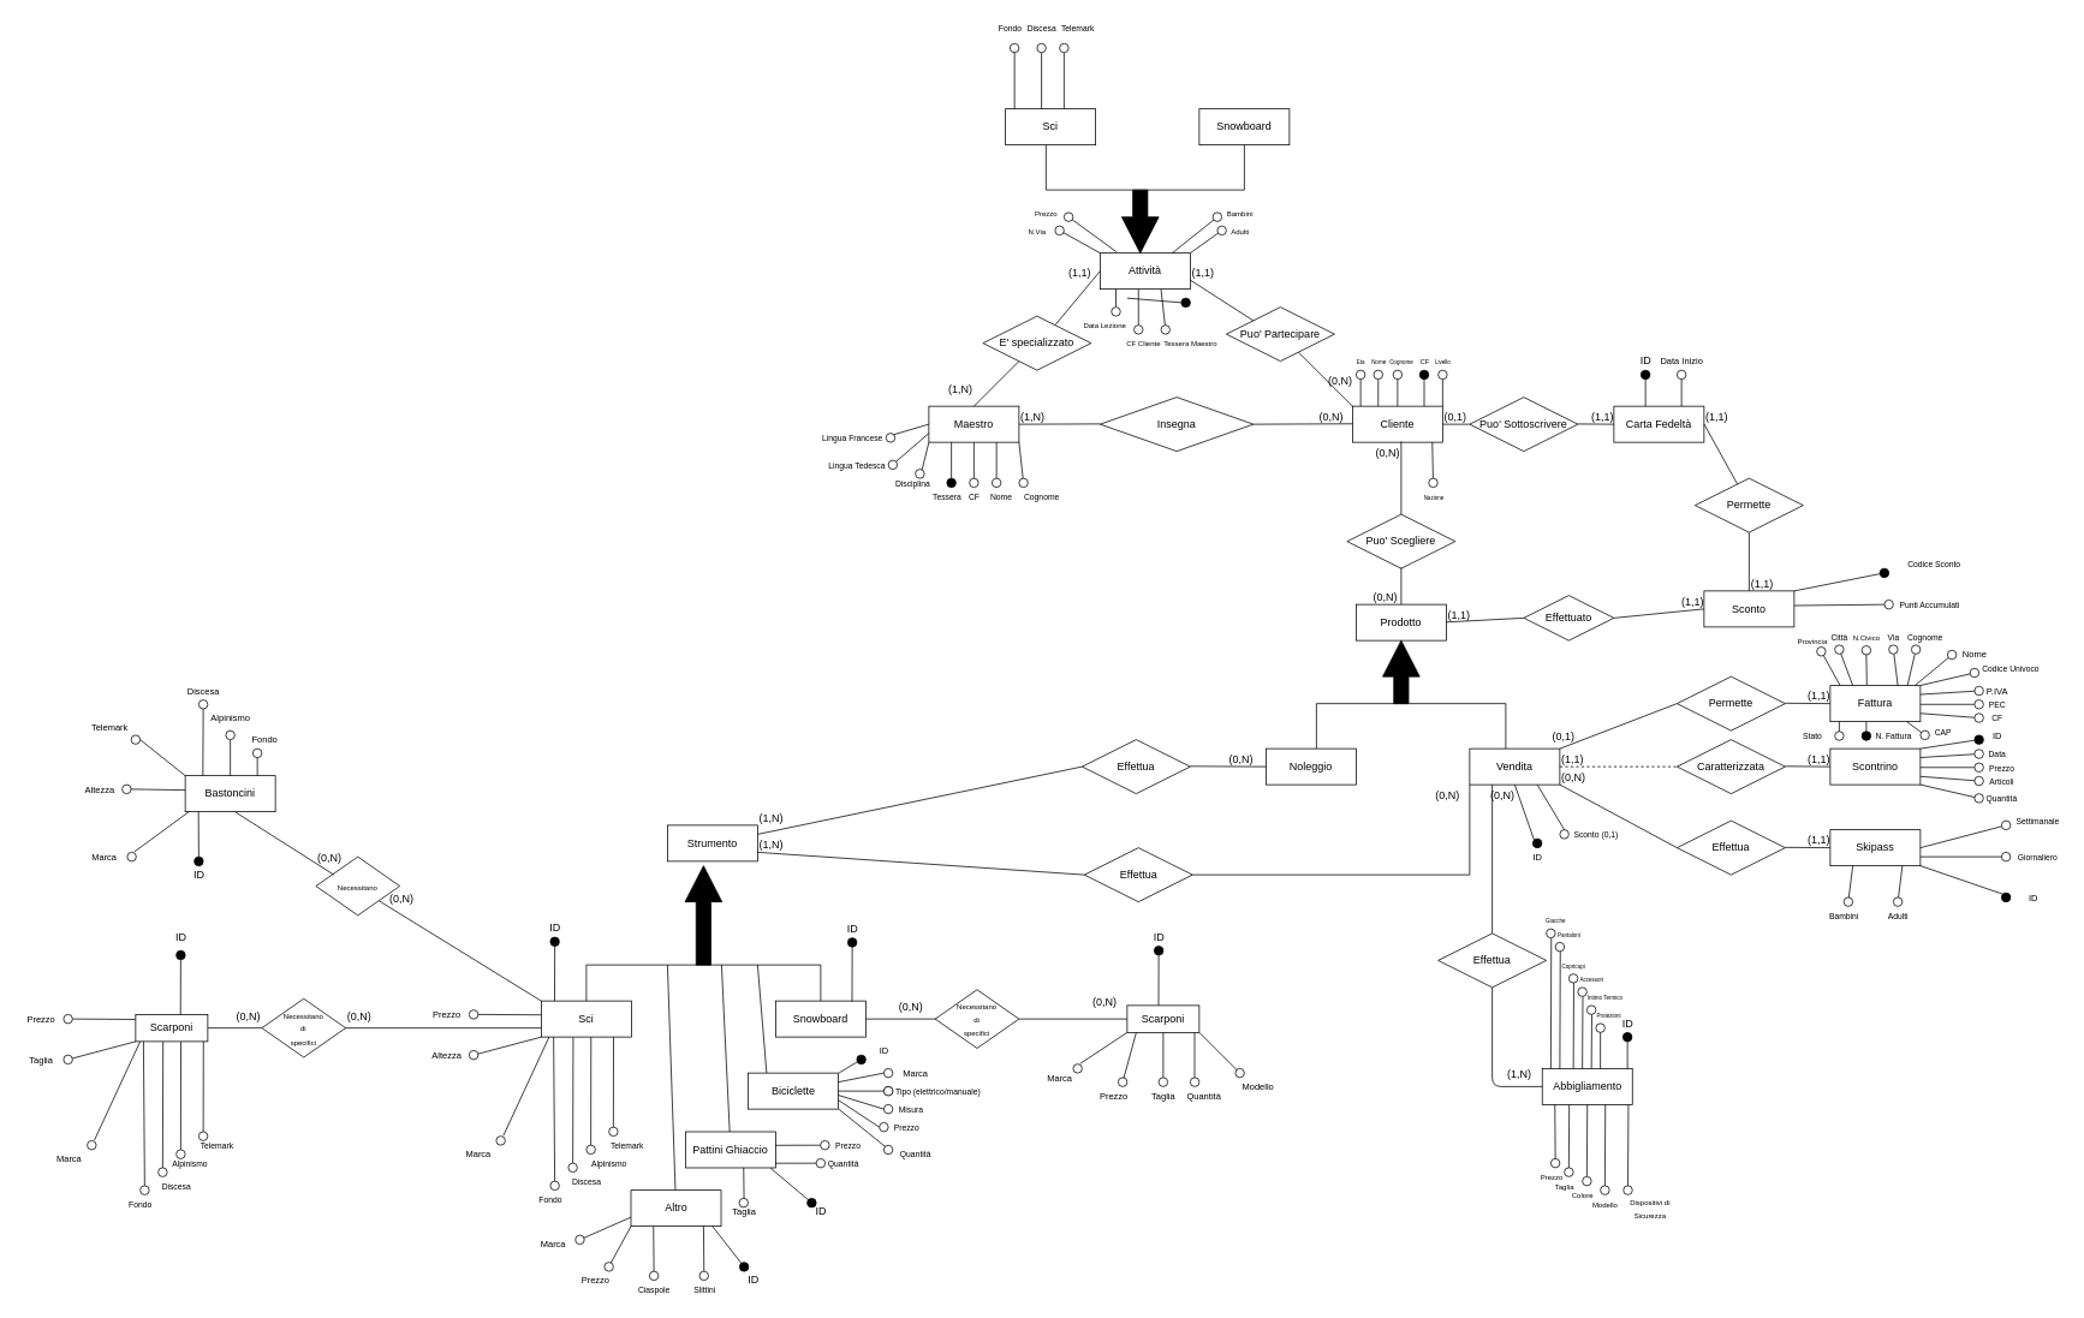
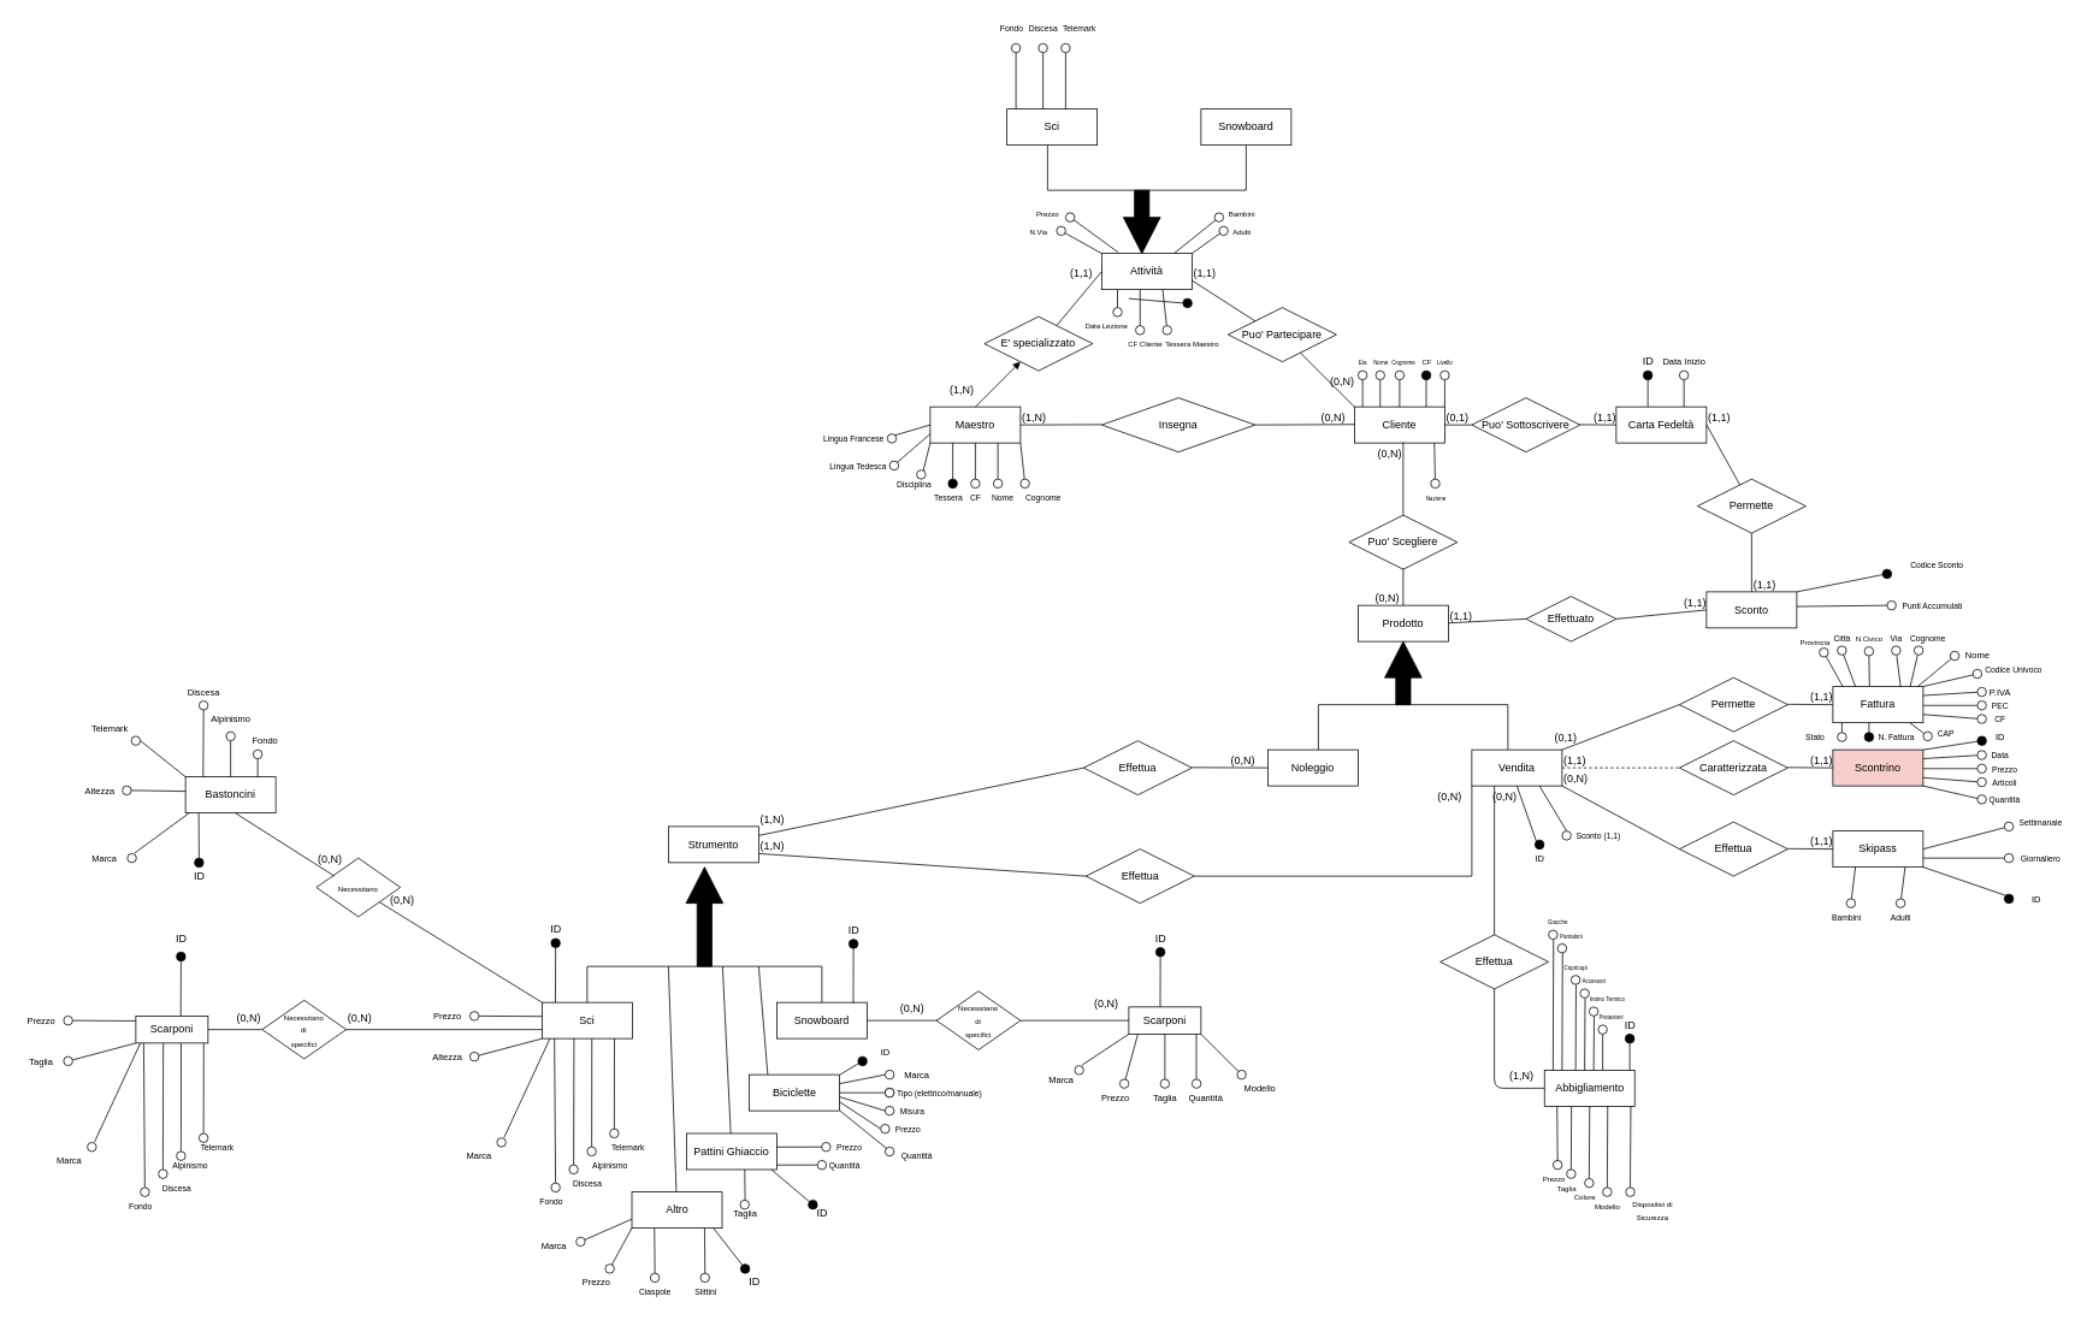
- <mxCell id="82" value="" style="endArrow=none;html=1;rounded=0;exitX=0.5;exitY=0;exitDx=0;exitDy=0;" parent="1" source="81" target="84" edge="1"><mxGeometry relative="1" as="geometry"><mxPoint x="1160" y="410" as="sourcePoint" /><mxPoint y="390" as="targetPoint" x="1140" /></mxGeometry></mxCell>
+ <mxCell id="82" value="" style="endArrow=block;html=1;rounded=0;exitX=0.5;exitY=0;exitDx=0;exitDy=0;" parent="1" source="81" target="84" edge="1"><mxGeometry relative="1" as="geometry"><mxPoint x="1160" y="410" as="sourcePoint" /><mxPoint y="390" as="targetPoint" x="1140" /></mxGeometry></mxCell>
- <mxCell id="45" value="Scontrino" style="whiteSpace=wrap;html=1;align=center;fillColor=#FFFFFF;" parent="1" vertex="1"><mxGeometry x="2030" y="830" width="100" height="40" as="geometry" /></mxCell>
+ <mxCell id="45" value="Scontrino" style="whiteSpace=wrap;html=1;align=center;fillColor=#f8cecc;" parent="1" vertex="1"><mxGeometry x="2030" y="830" width="100" height="40" as="geometry" /></mxCell>
- <mxCell id="408" value="&lt;font style=&quot;font-size: 9px&quot;&gt;Sconto (0,1)&lt;/font&gt;" style="text;html=1;align=center;verticalAlign=middle;resizable=0;points=[];autosize=1;" parent="1" vertex="1"><mxGeometry x="1740" y="915" width="60" height="20" as="geometry" /></mxCell>
+ <mxCell id="408" value="&lt;font style=&quot;font-size: 9px&quot;&gt;Sconto (1,1)&lt;/font&gt;" style="text;html=1;align=center;verticalAlign=middle;resizable=0;points=[];autosize=1;" parent="1" vertex="1"><mxGeometry x="1740" y="915" width="60" height="20" as="geometry" /></mxCell>
